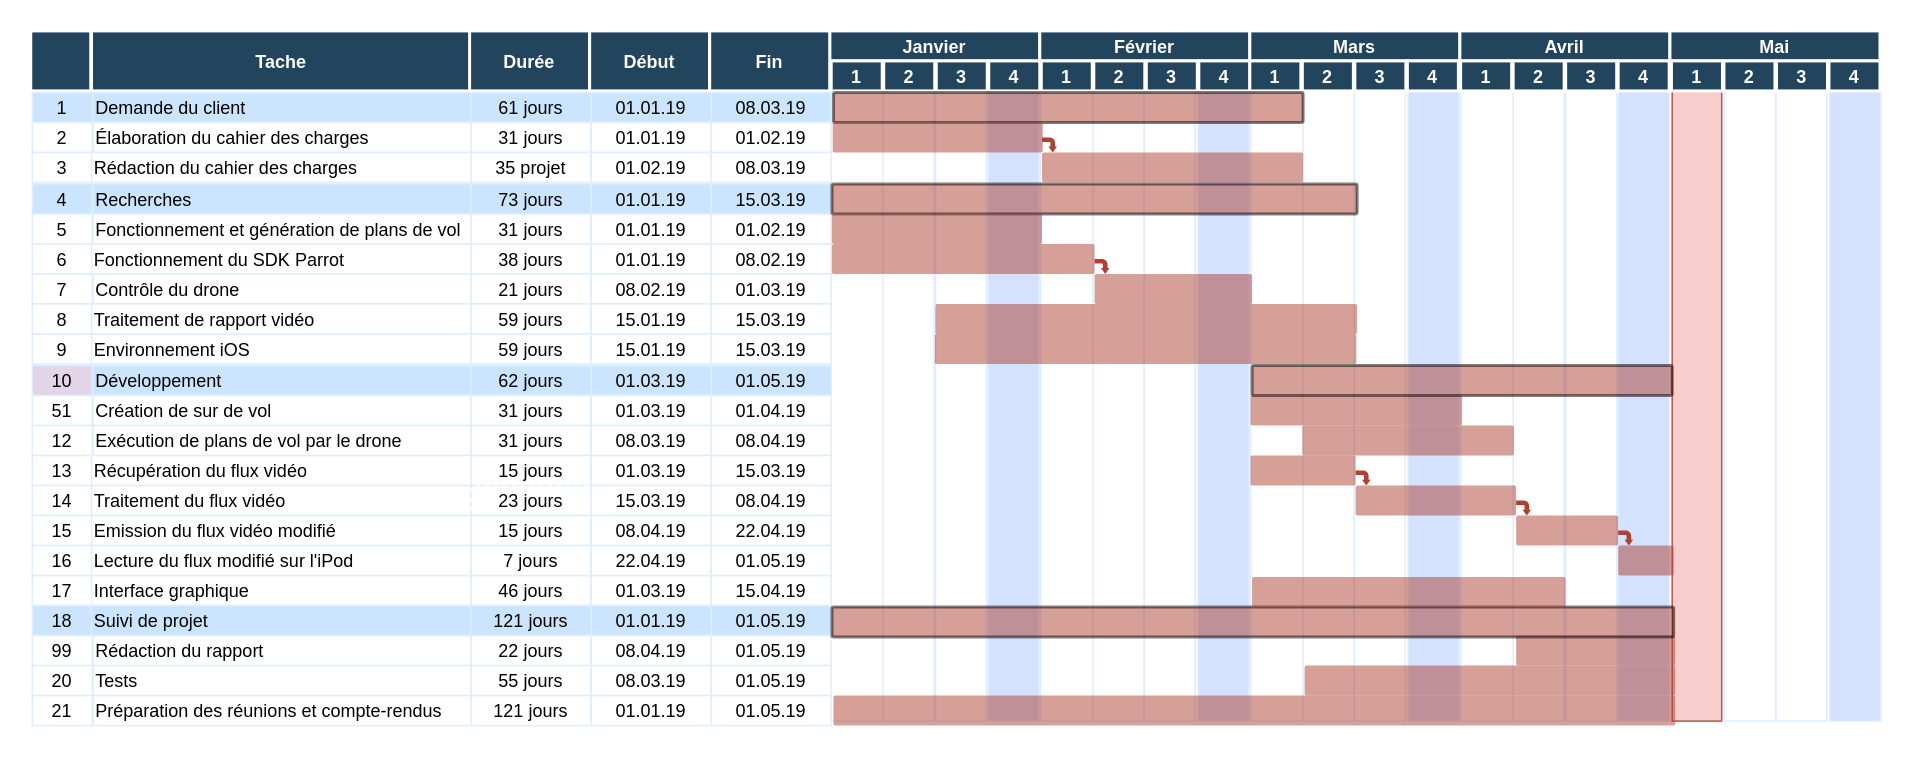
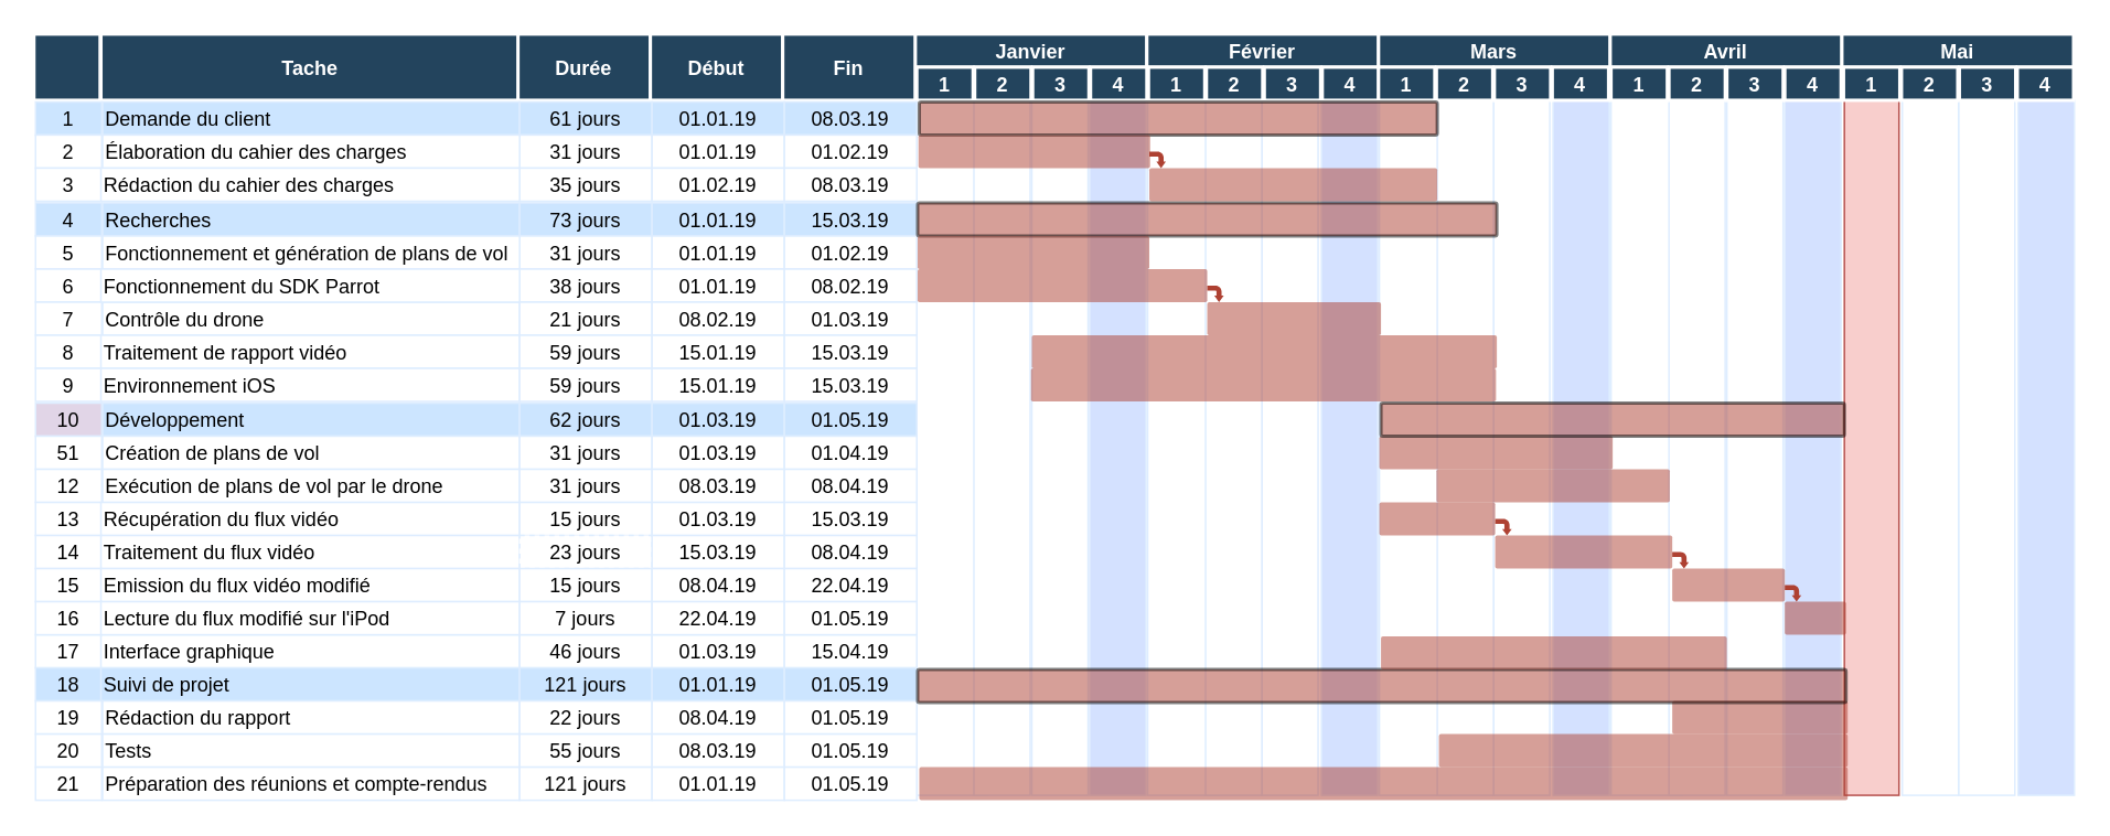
- <mxCell id="165" value="35 projet" style="strokeColor=#DEEDFF" vertex="1" parent="1"><mxGeometry x="313.5" y="101" width="80.0" height="20" as="geometry" /></mxCell>
+ <mxCell id="165" value="35 jours" style="strokeColor=#DEEDFF" vertex="1" parent="1"><mxGeometry x="313.5" y="101" width="80.0" height="20" as="geometry" /></mxCell>
- <mxCell id="51" value="Création de sur de vol" style="align=left;strokeColor=#DEEDFF" parent="1" vertex="1"><mxGeometry x="61.5" y="263" width="252" height="20" as="geometry" /></mxCell>
+ <mxCell id="51" value="Création de plans de vol" style="align=left;strokeColor=#DEEDFF" parent="1" vertex="1"><mxGeometry x="61.5" y="263" width="252" height="20" as="geometry" /></mxCell>
- <mxCell id="85" value="99" style="strokeColor=#DEEDFF" parent="1" vertex="1"><mxGeometry x="21" y="423" width="40" height="20" as="geometry" /></mxCell>
+ <mxCell id="85" value="19" style="strokeColor=#DEEDFF" parent="1" vertex="1"><mxGeometry x="21" y="423" width="40" height="20" as="geometry" /></mxCell>
